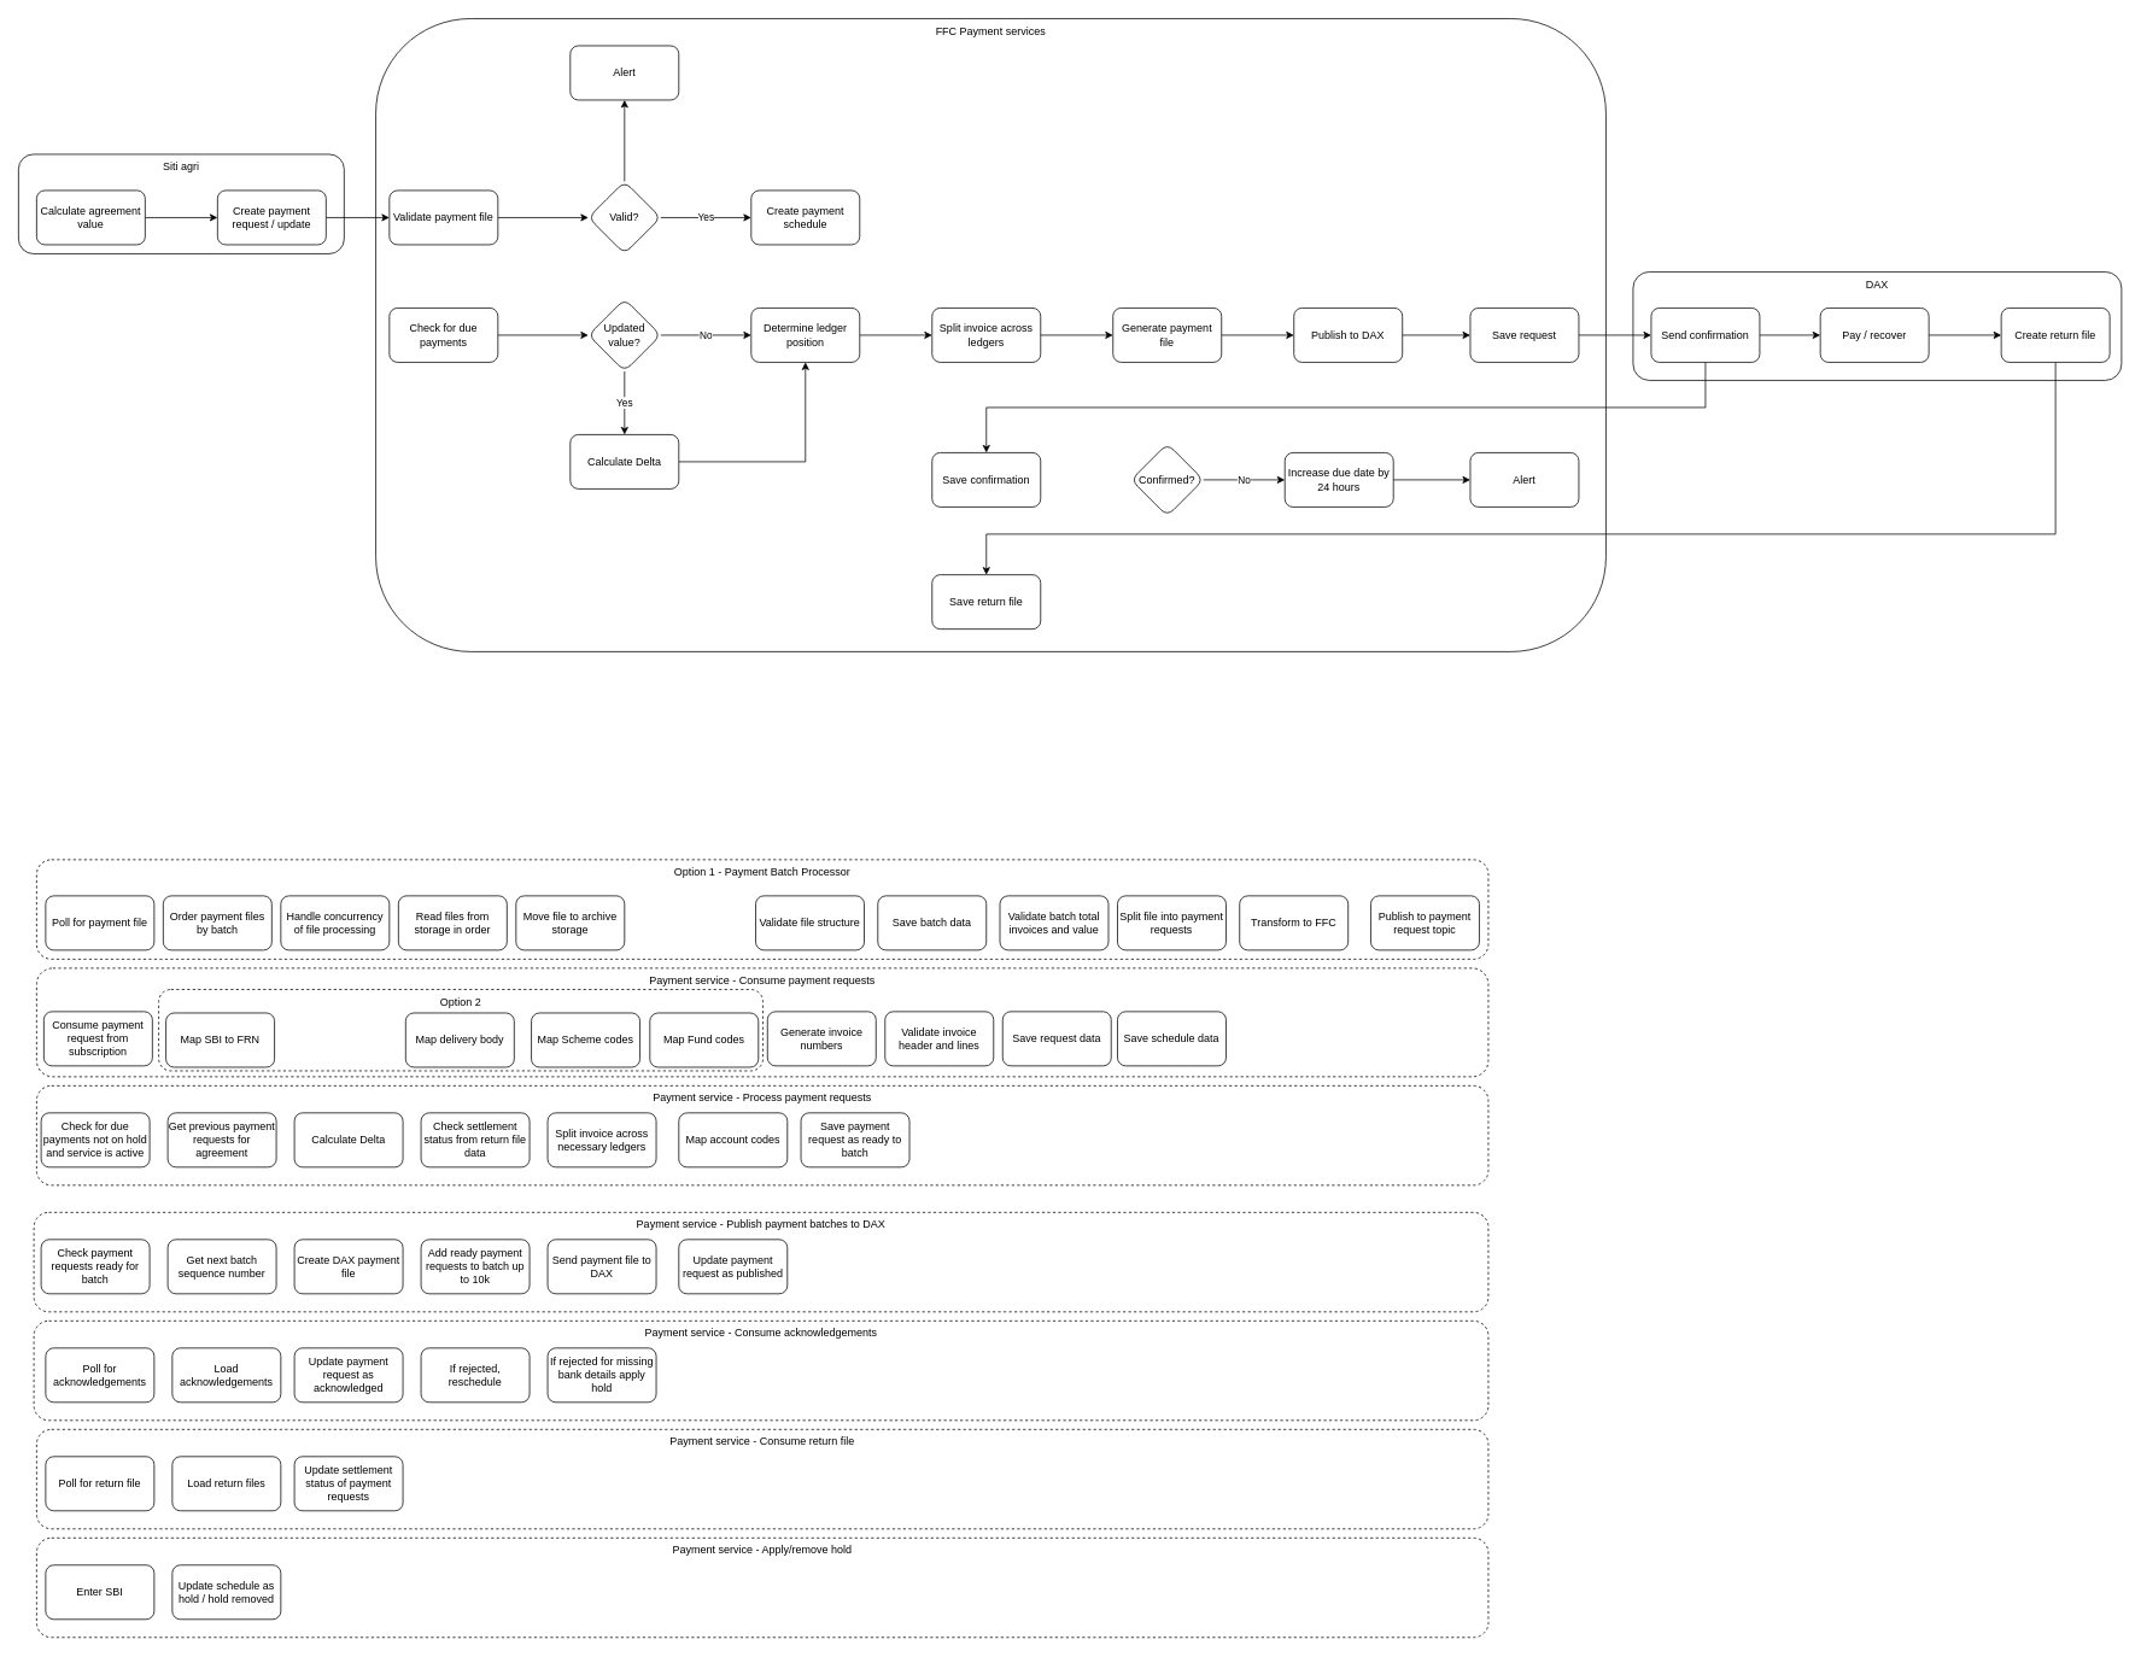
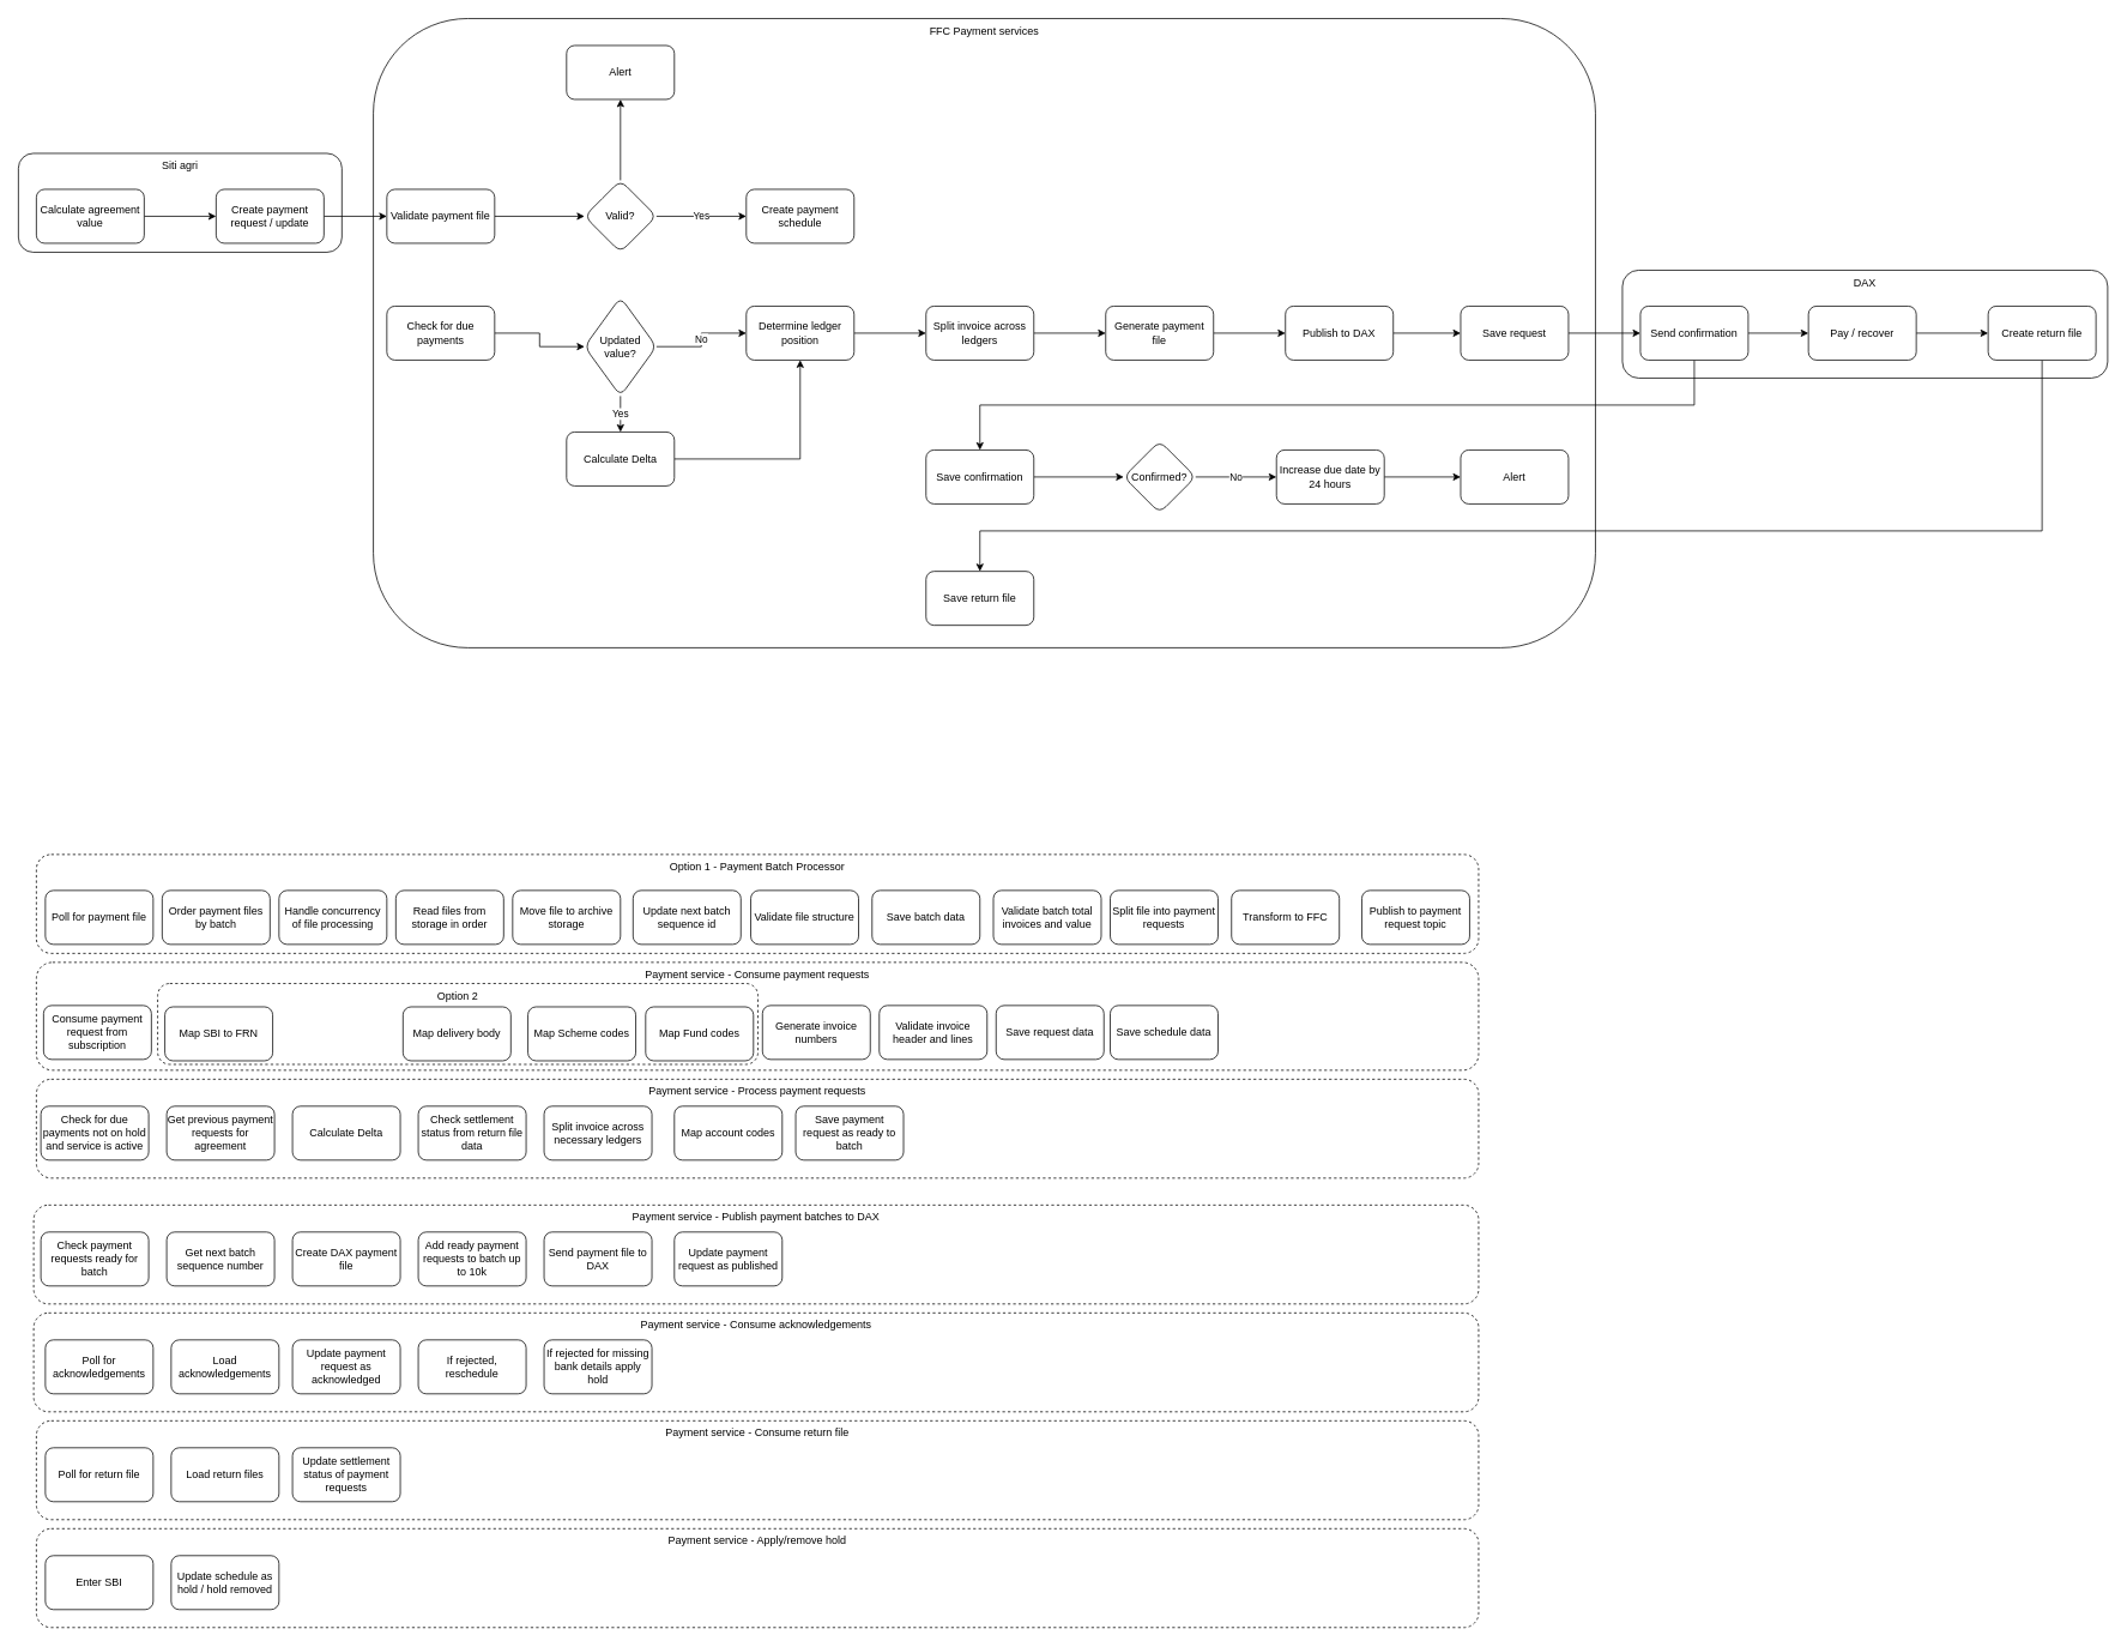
- <mxCell id="45" value="Updated value?" style="rhombus;whiteSpace=wrap;html=1;rounded=1;" parent="1" vertex="1"><mxGeometry x="650" y="330" width="80" height="80" as="geometry" /></mxCell>
+ <mxCell id="45" value="Updated value?" style="rhombus;whiteSpace=wrap;html=1;rounded=1;" parent="1" vertex="1"><mxGeometry x="650" y="330" width="80" height="110" as="geometry" /></mxCell>
+ <mxCell id="30" value="" style="edgeStyle=orthogonalEdgeStyle;rounded=0;orthogonalLoop=1;jettySize=auto;html=1;entryX=0;entryY=0.5;entryDx=0;entryDy=0;" parent="1" source="31" target="33" edge="1"><mxGeometry relative="1" as="geometry" /></mxCell>
+ <mxCell id="63" value="Update next batch sequence id" style="rounded=1;whiteSpace=wrap;html=1;" parent="1" vertex="1"><mxGeometry x="704" y="990" width="120" height="60" as="geometry" /></mxCell>
